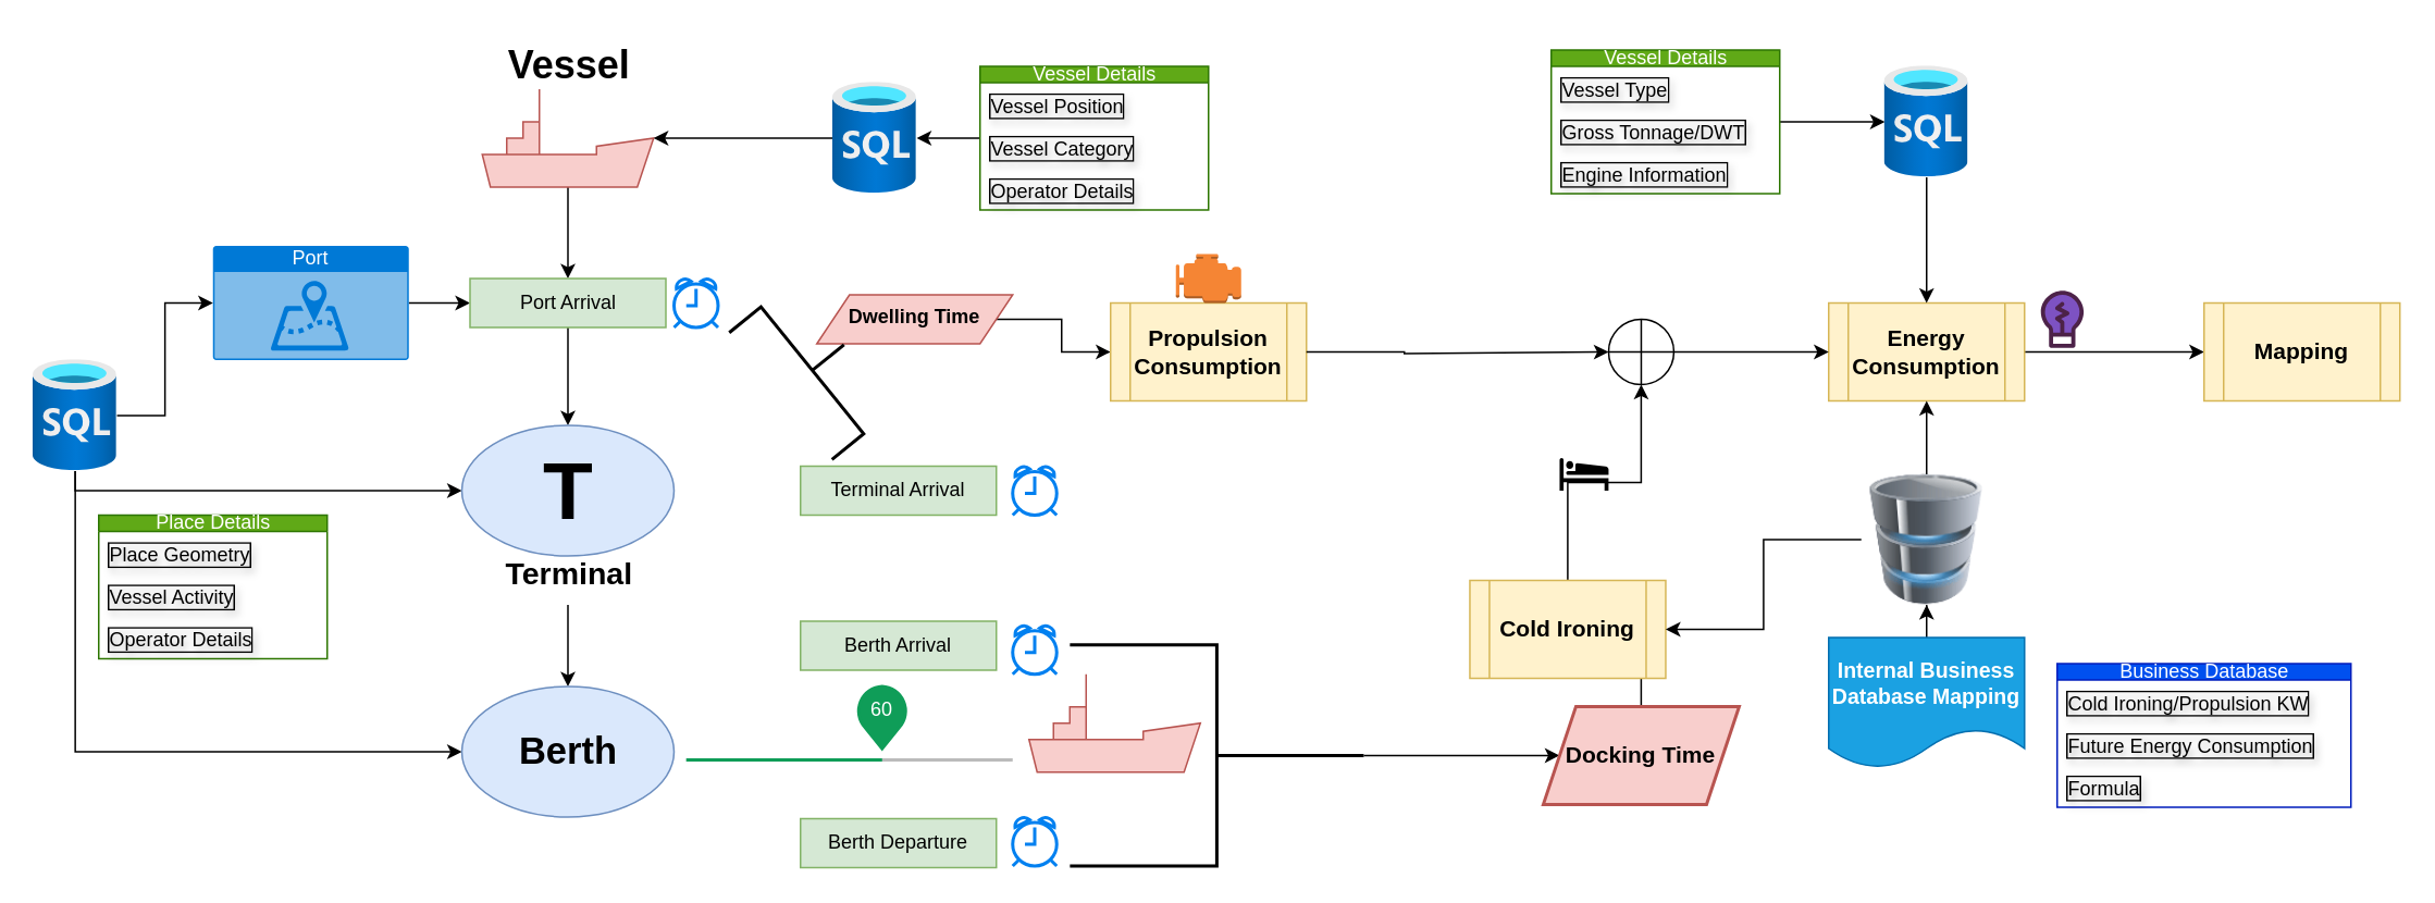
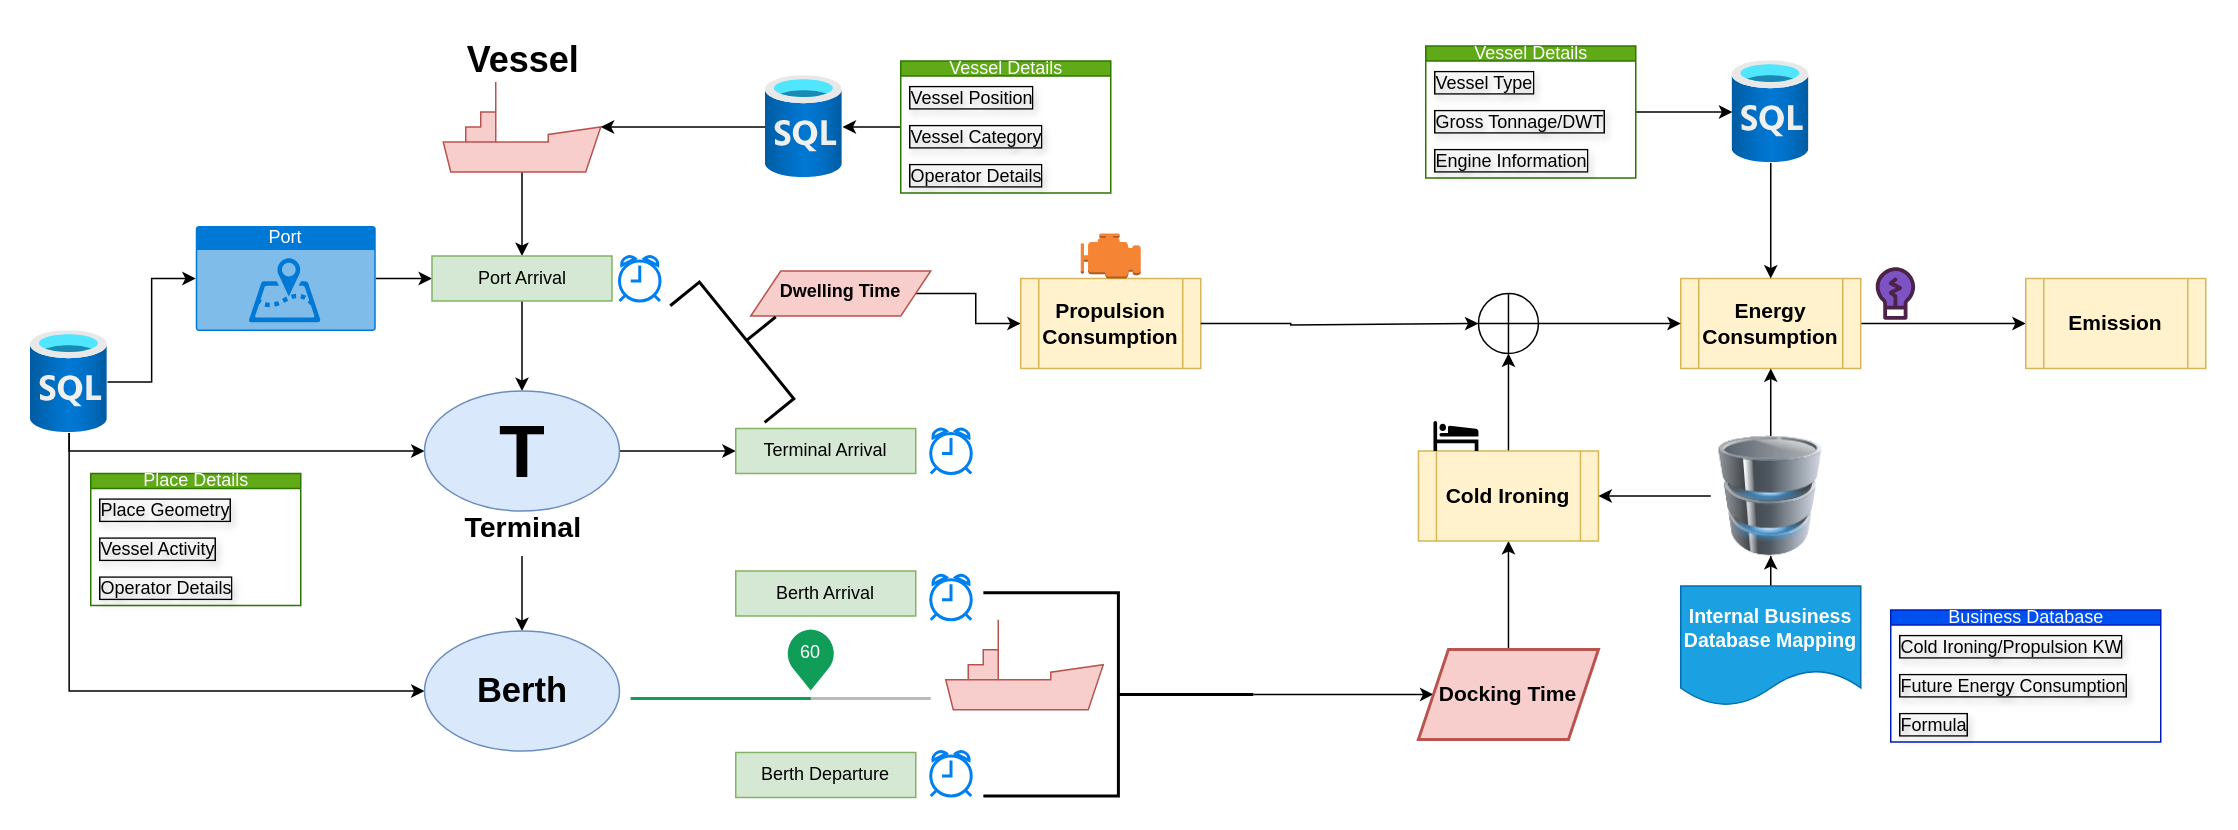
- <mxCell id="69" value="Mapping" style="shape=process;whiteSpace=wrap;html=1;backgroundOutline=1;fillColor=#fff2cc;strokeColor=#d6b656;fontStyle=1;fontSize=14;" vertex="1" parent="1"><mxGeometry x="1350" y="185" width="120" height="60" as="geometry" /></mxCell>
+ <mxCell id="69" value="Emission" style="shape=process;whiteSpace=wrap;html=1;backgroundOutline=1;fillColor=#fff2cc;strokeColor=#d6b656;fontStyle=1;fontSize=14;" vertex="1" parent="1"><mxGeometry x="1350" y="185" width="120" height="60" as="geometry" /></mxCell>
+ <mxCell id="16" value="" style="edgeStyle=orthogonalEdgeStyle;rounded=0;orthogonalLoop=1;jettySize=auto;html=1;" edge="1" parent="1" source="17" target="18"><mxGeometry relative="1" as="geometry" /></mxCell>
- <mxCell id="38" value="Cold Ironing" style="shape=process;whiteSpace=wrap;html=1;backgroundOutline=1;fillColor=#fff2cc;strokeColor=#d6b656;fontStyle=1;fontSize=14;" vertex="1" parent="1"><mxGeometry x="900.14" y="355" width="120" height="60" as="geometry" /></mxCell>
+ <mxCell id="38" value="Cold Ironing" style="shape=process;whiteSpace=wrap;html=1;backgroundOutline=1;fillColor=#fff2cc;strokeColor=#d6b656;fontStyle=1;fontSize=14;" vertex="1" parent="1"><mxGeometry x="945.14" y="300" width="120" height="60" as="geometry" /></mxCell>
